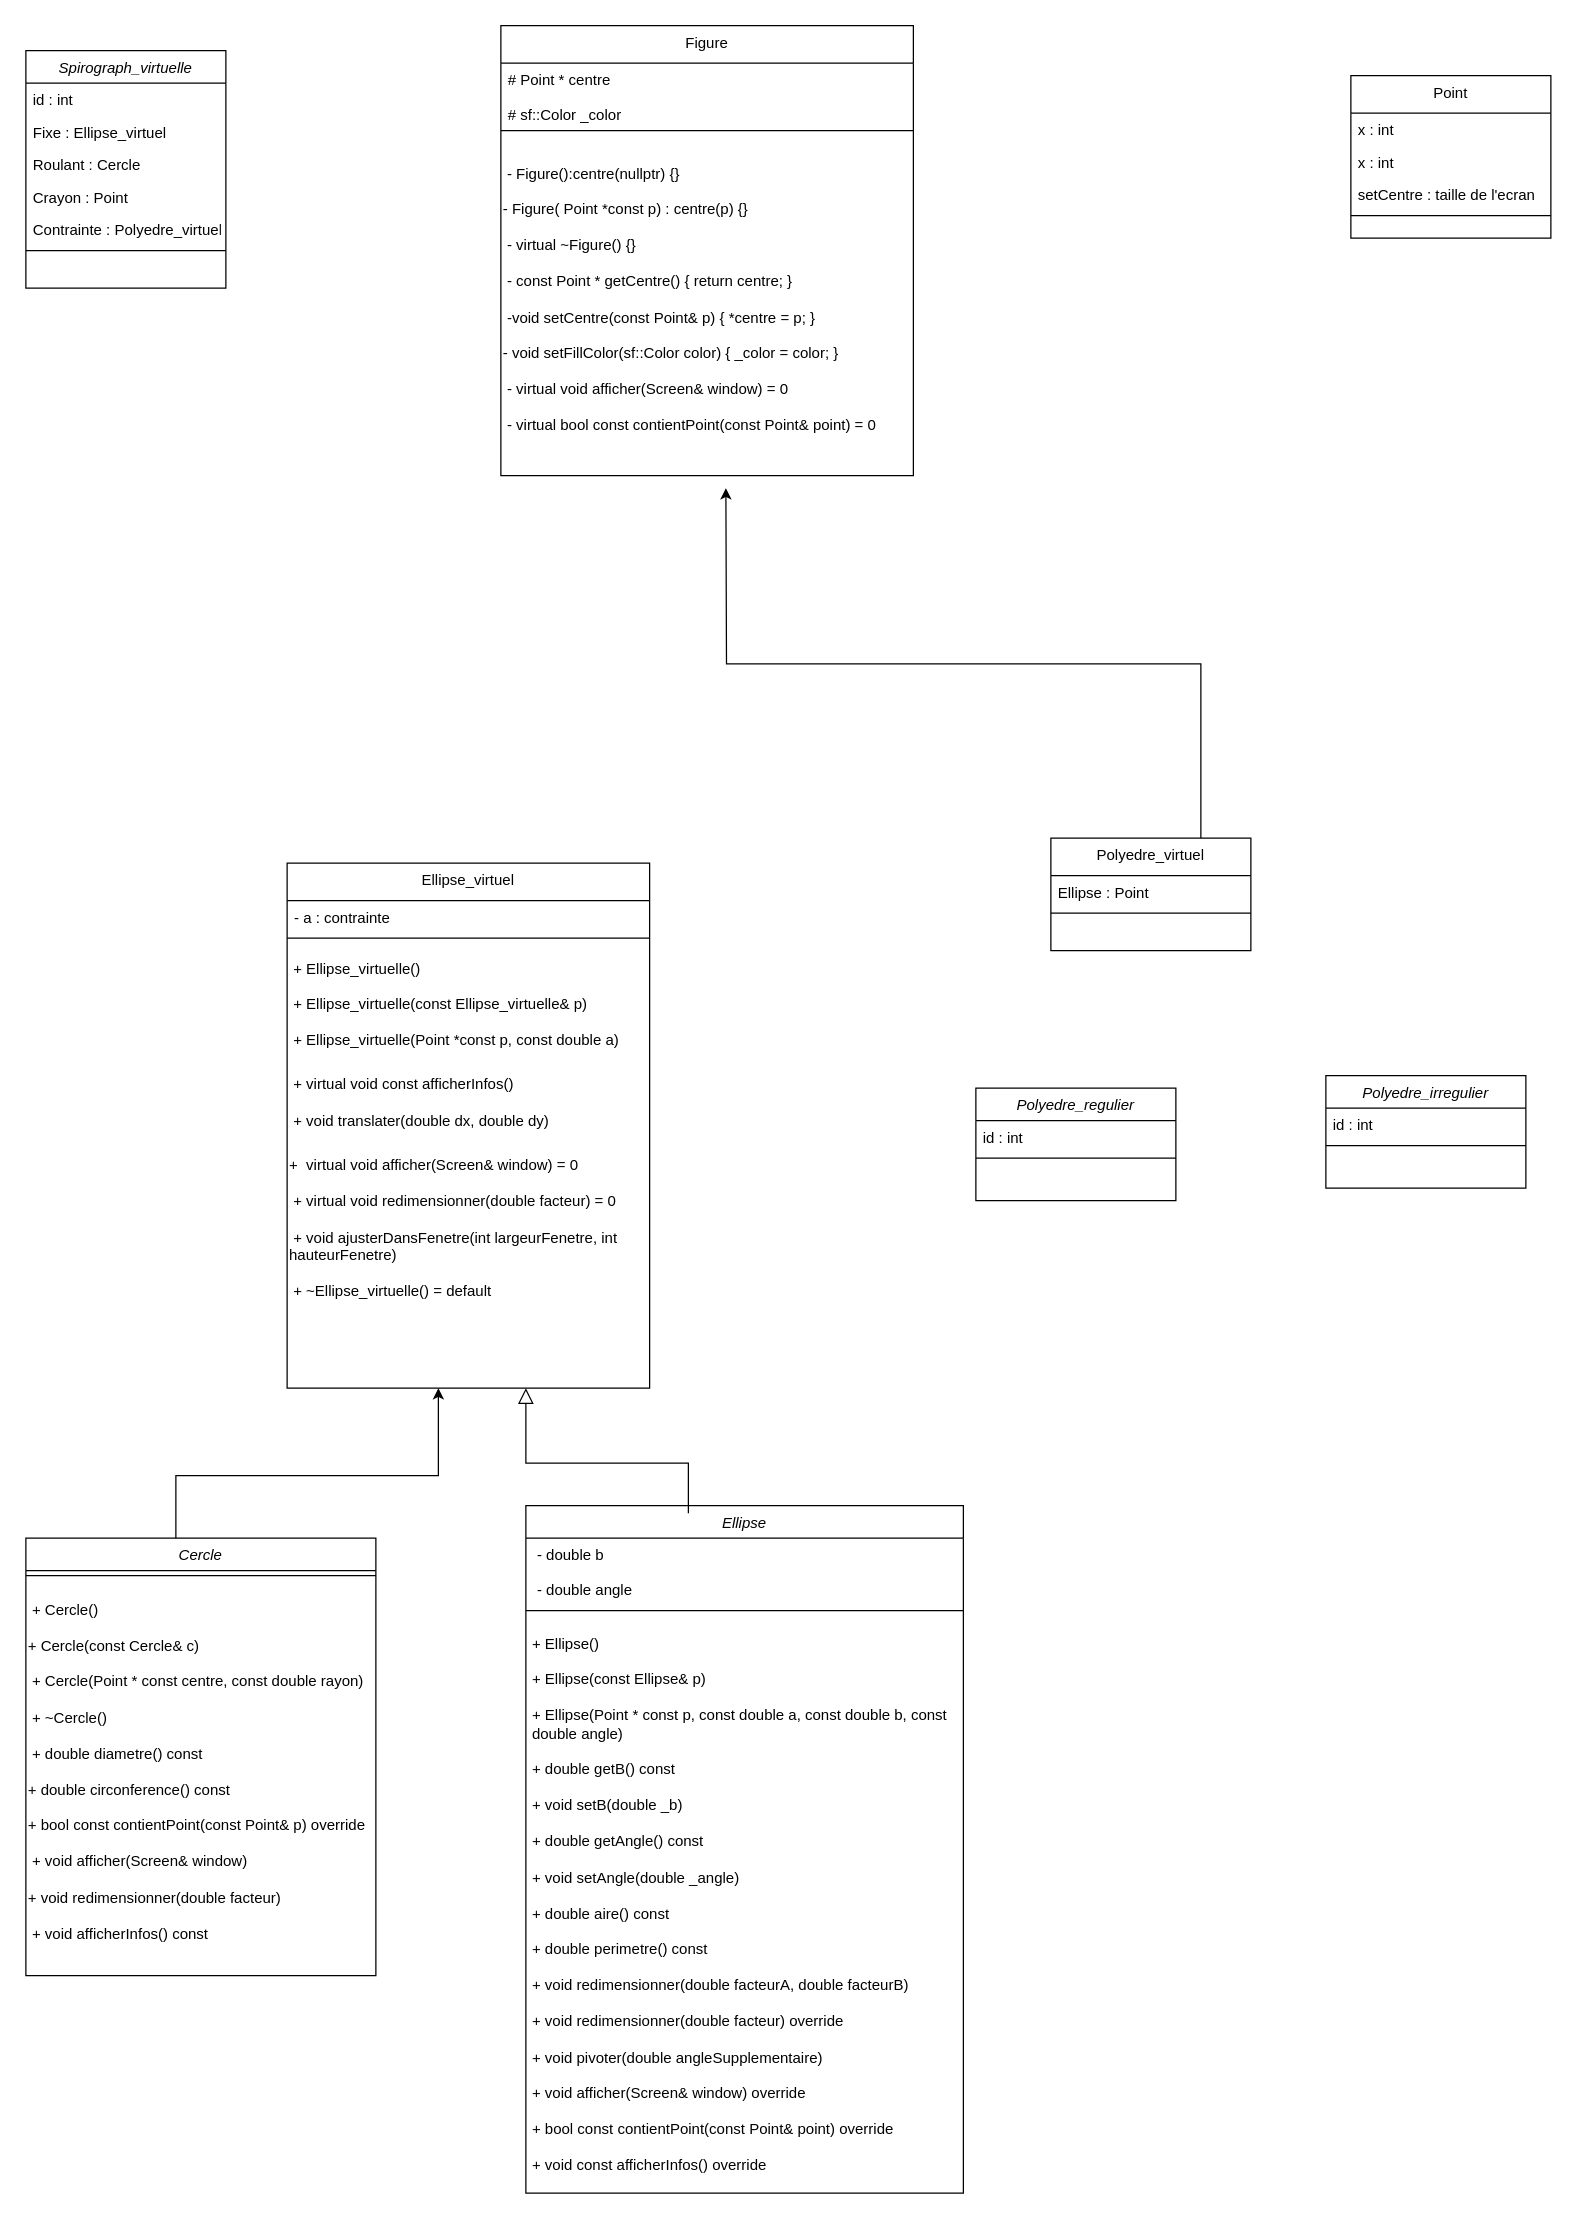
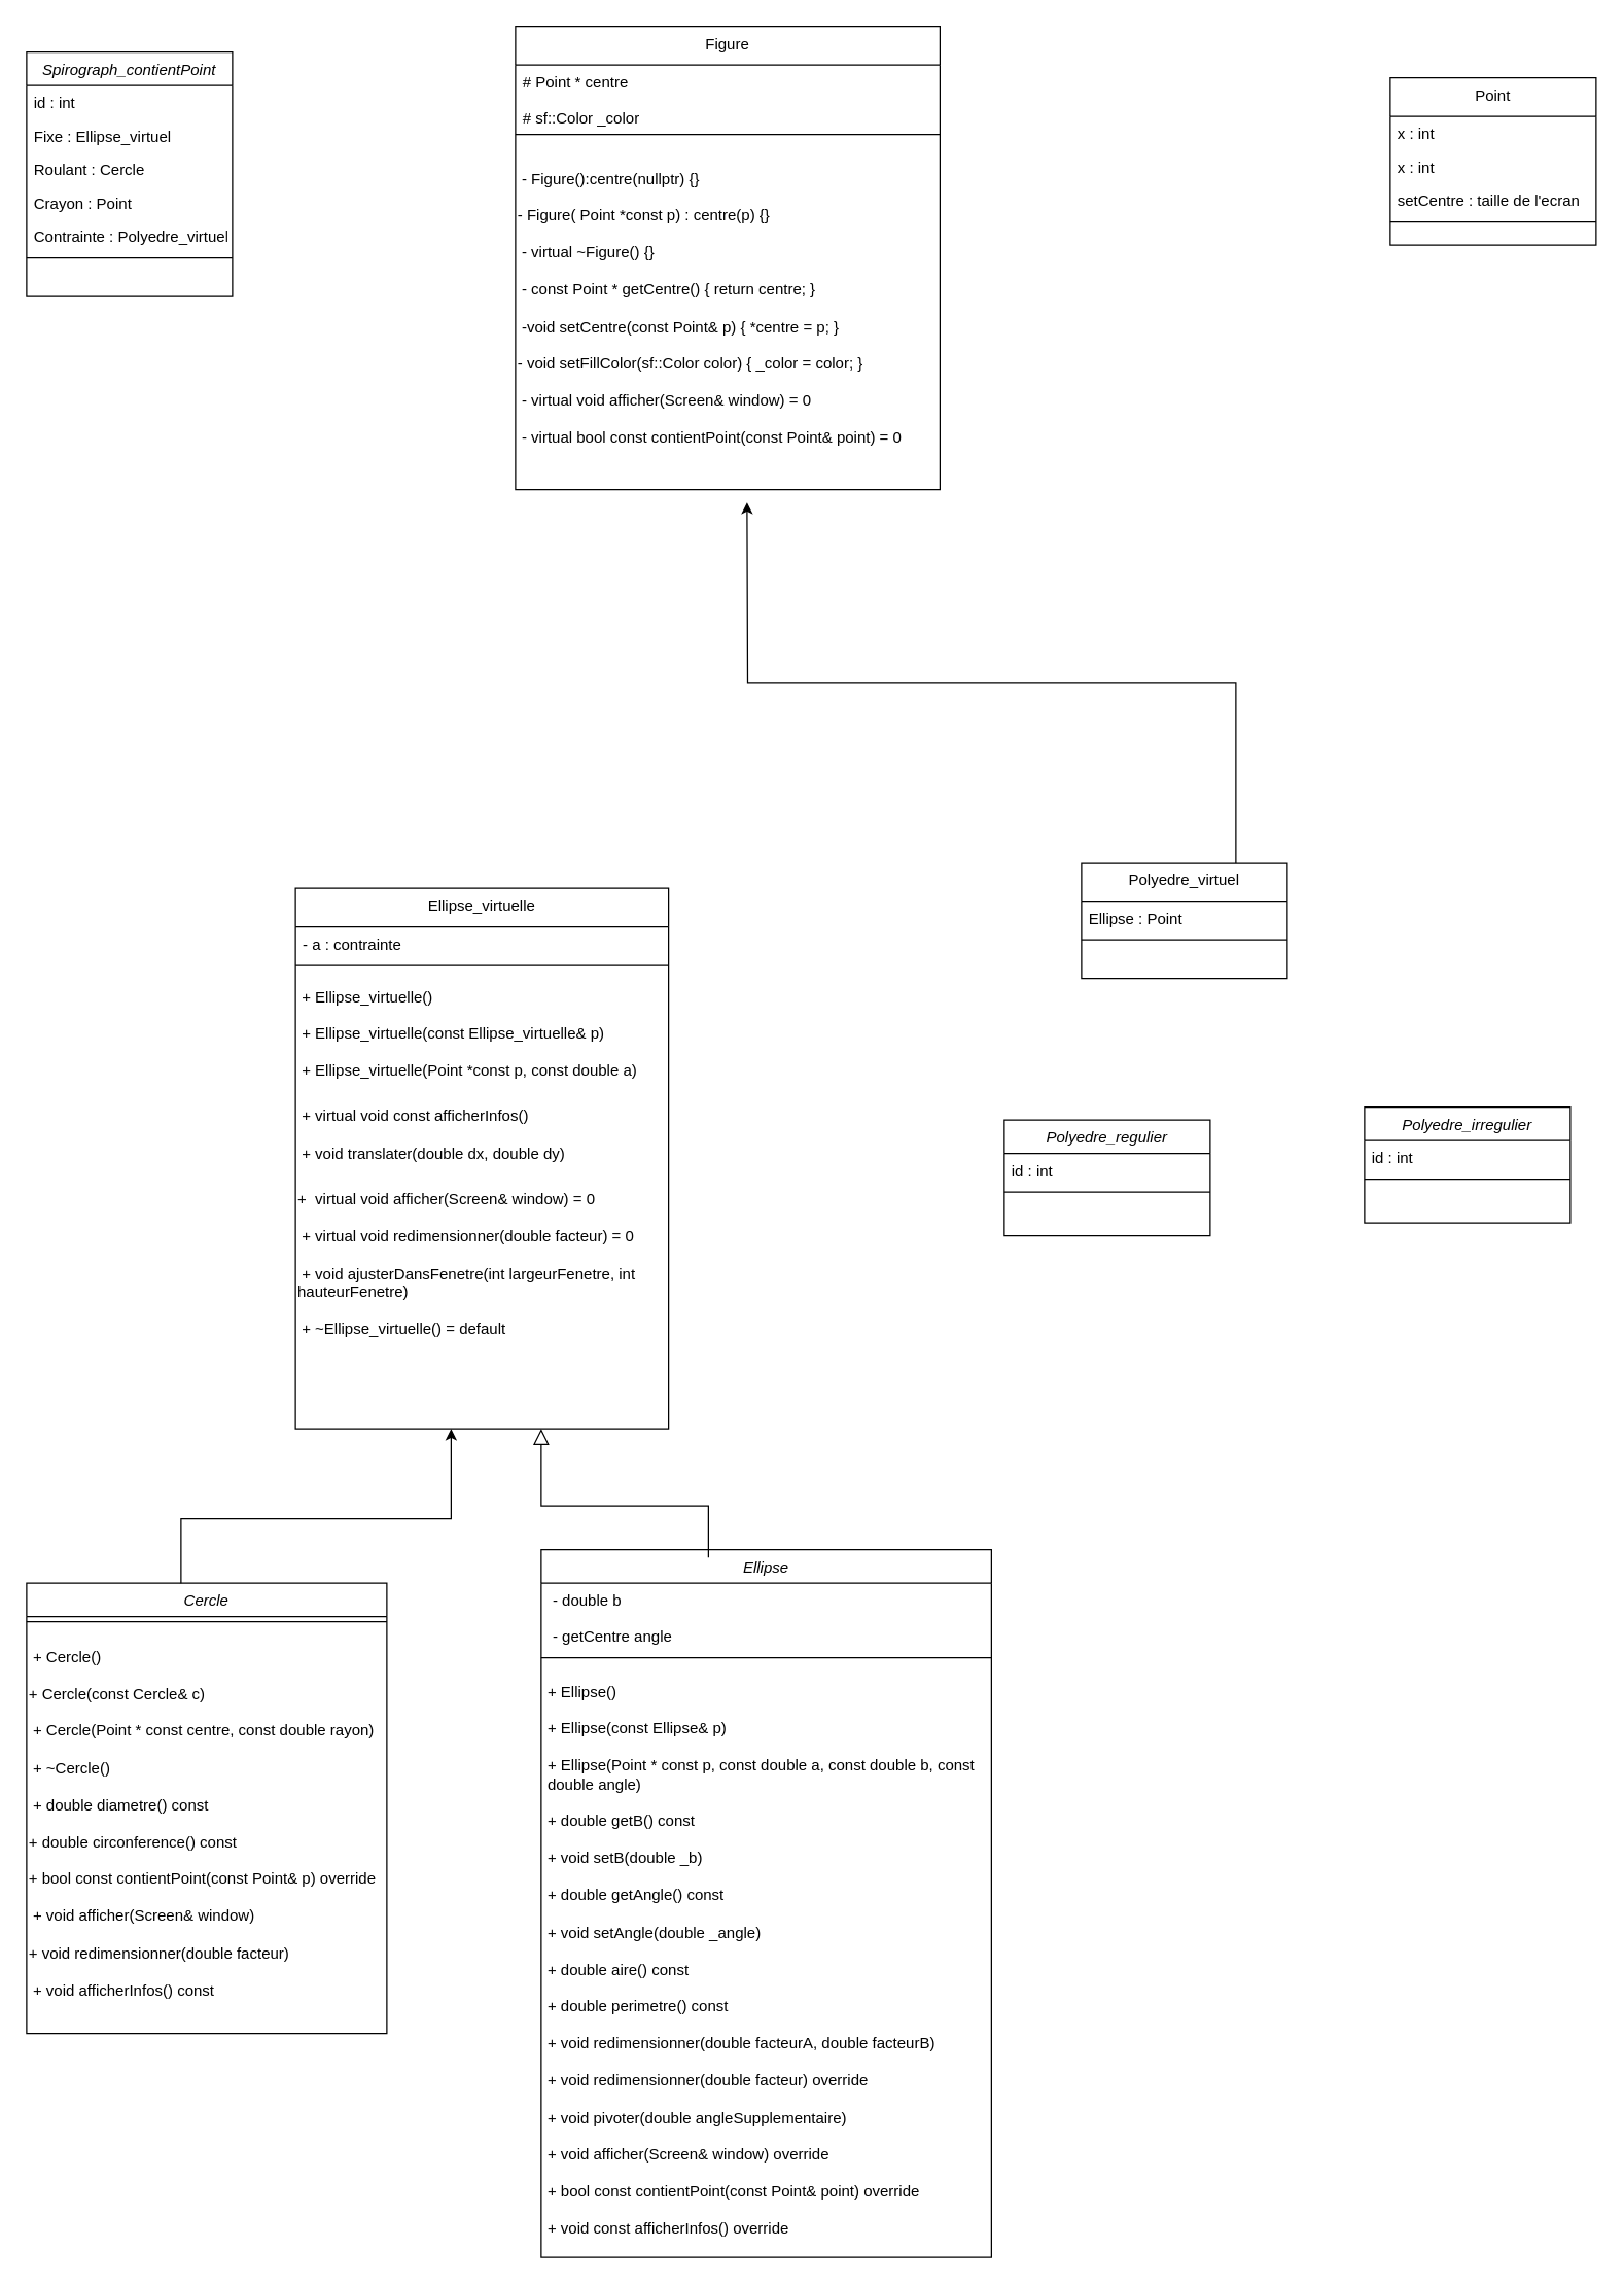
- <mxCell id="2" value="Spirograph_virtuelle" style="swimlane;fontStyle=2;align=center;verticalAlign=top;childLayout=stackLayout;horizontal=1;startSize=26;horizontalStack=0;resizeParent=1;resizeLast=0;collapsible=1;marginBottom=0;rounded=0;shadow=0;strokeWidth=1;" parent="1" vertex="1"><mxGeometry x="20" y="40" width="160" height="190" as="geometry"><mxRectangle x="230" y="140" width="160" height="26" as="alternateBounds" /></mxGeometry></mxCell>
+ <mxCell id="2" value="Spirograph_contientPoint" style="swimlane;fontStyle=2;align=center;verticalAlign=top;childLayout=stackLayout;horizontal=1;startSize=26;horizontalStack=0;resizeParent=1;resizeLast=0;collapsible=1;marginBottom=0;rounded=0;shadow=0;strokeWidth=1;" parent="1" vertex="1"><mxGeometry x="20" y="40" width="160" height="190" as="geometry"><mxRectangle x="230" y="140" width="160" height="26" as="alternateBounds" /></mxGeometry></mxCell>
- <mxCell id="33" value="Ellipse_virtuel" style="swimlane;fontStyle=0;align=center;verticalAlign=top;childLayout=stackLayout;horizontal=1;startSize=30;horizontalStack=0;resizeParent=1;resizeLast=0;collapsible=1;marginBottom=0;rounded=0;shadow=0;strokeWidth=1;" parent="1" vertex="1"><mxGeometry x="229" y="690" width="290" height="420" as="geometry"><mxRectangle x="550" y="140" width="160" height="26" as="alternateBounds" /></mxGeometry></mxCell>
+ <mxCell id="33" value="Ellipse_virtuelle" style="swimlane;fontStyle=0;align=center;verticalAlign=top;childLayout=stackLayout;horizontal=1;startSize=30;horizontalStack=0;resizeParent=1;resizeLast=0;collapsible=1;marginBottom=0;rounded=0;shadow=0;strokeWidth=1;" parent="1" vertex="1"><mxGeometry x="229" y="690" width="290" height="420" as="geometry"><mxRectangle x="550" y="140" width="160" height="26" as="alternateBounds" /></mxGeometry></mxCell>
- <mxCell id="14" value=" - double b&#10; &#10; - double angle " style="text;align=left;verticalAlign=top;spacingLeft=4;spacingRight=4;overflow=hidden;rotatable=0;points=[[0,0.5],[1,0.5]];portConstraint=eastwest;" parent="13" vertex="1"><mxGeometry y="26" width="350" height="54" as="geometry" /></mxCell>
+ <mxCell id="14" value=" - double b&#10; &#10; - getCentre angle " style="text;align=left;verticalAlign=top;spacingLeft=4;spacingRight=4;overflow=hidden;rotatable=0;points=[[0,0.5],[1,0.5]];portConstraint=eastwest;" parent="13" vertex="1"><mxGeometry y="26" width="350" height="54" as="geometry" /></mxCell>
